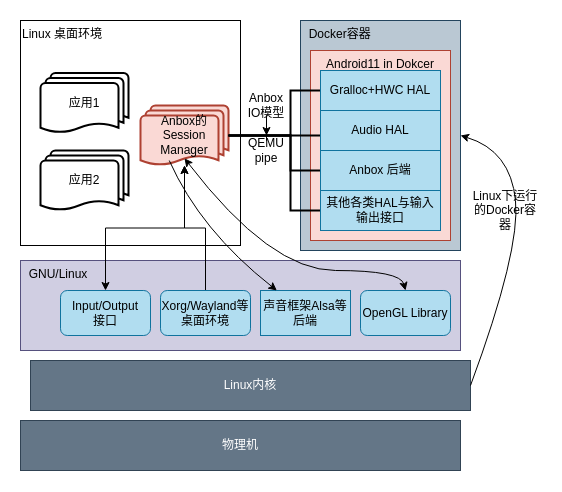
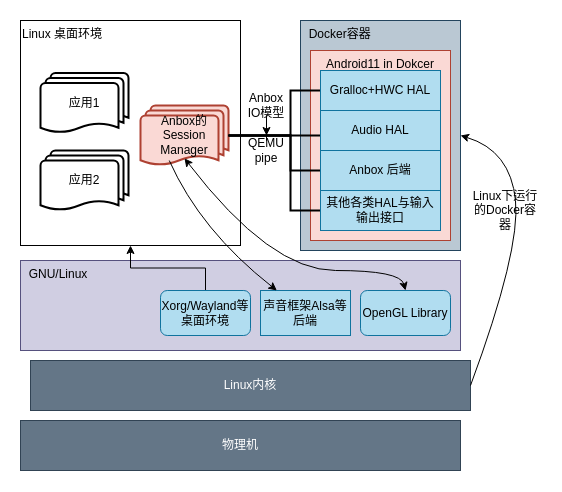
- <mxCell id="14" style="edgeStyle=orthogonalEdgeStyle;rounded=0;orthogonalLoop=1;jettySize=auto;html=1;startArrow=classic;startFill=1;endArrow=classic;endFill=1;strokeWidth=1;" edge="1" parent="1" source="15" target="22"><mxGeometry relative="1" as="geometry" /></mxCell>
- <mxCell id="12" style="edgeStyle=orthogonalEdgeStyle;rounded=0;orthogonalLoop=1;jettySize=auto;html=1;startArrow=none;startFill=0;endArrow=classic;endFill=1;strokeWidth=1;" edge="1" parent="1" source="13" target="15"><mxGeometry relative="1" as="geometry" /></mxCell>
+ <mxCell id="12" style="edgeStyle=orthogonalEdgeStyle;rounded=0;orthogonalLoop=1;jettySize=auto;html=1;startArrow=none;startFill=0;endArrow=classic;endFill=1;strokeWidth=1;" edge="1" parent="1" source="13" target="5"><mxGeometry relative="1" as="geometry" /></mxCell>
- <mxCell id="22" value="Input/Output&lt;br&gt;接口" style="rounded=1;whiteSpace=wrap;html=1;fillColor=#b1ddf0;strokeColor=#10739e;" vertex="1" parent="1"><mxGeometry x="60" y="290" width="90" height="45" as="geometry" /></mxCell>
